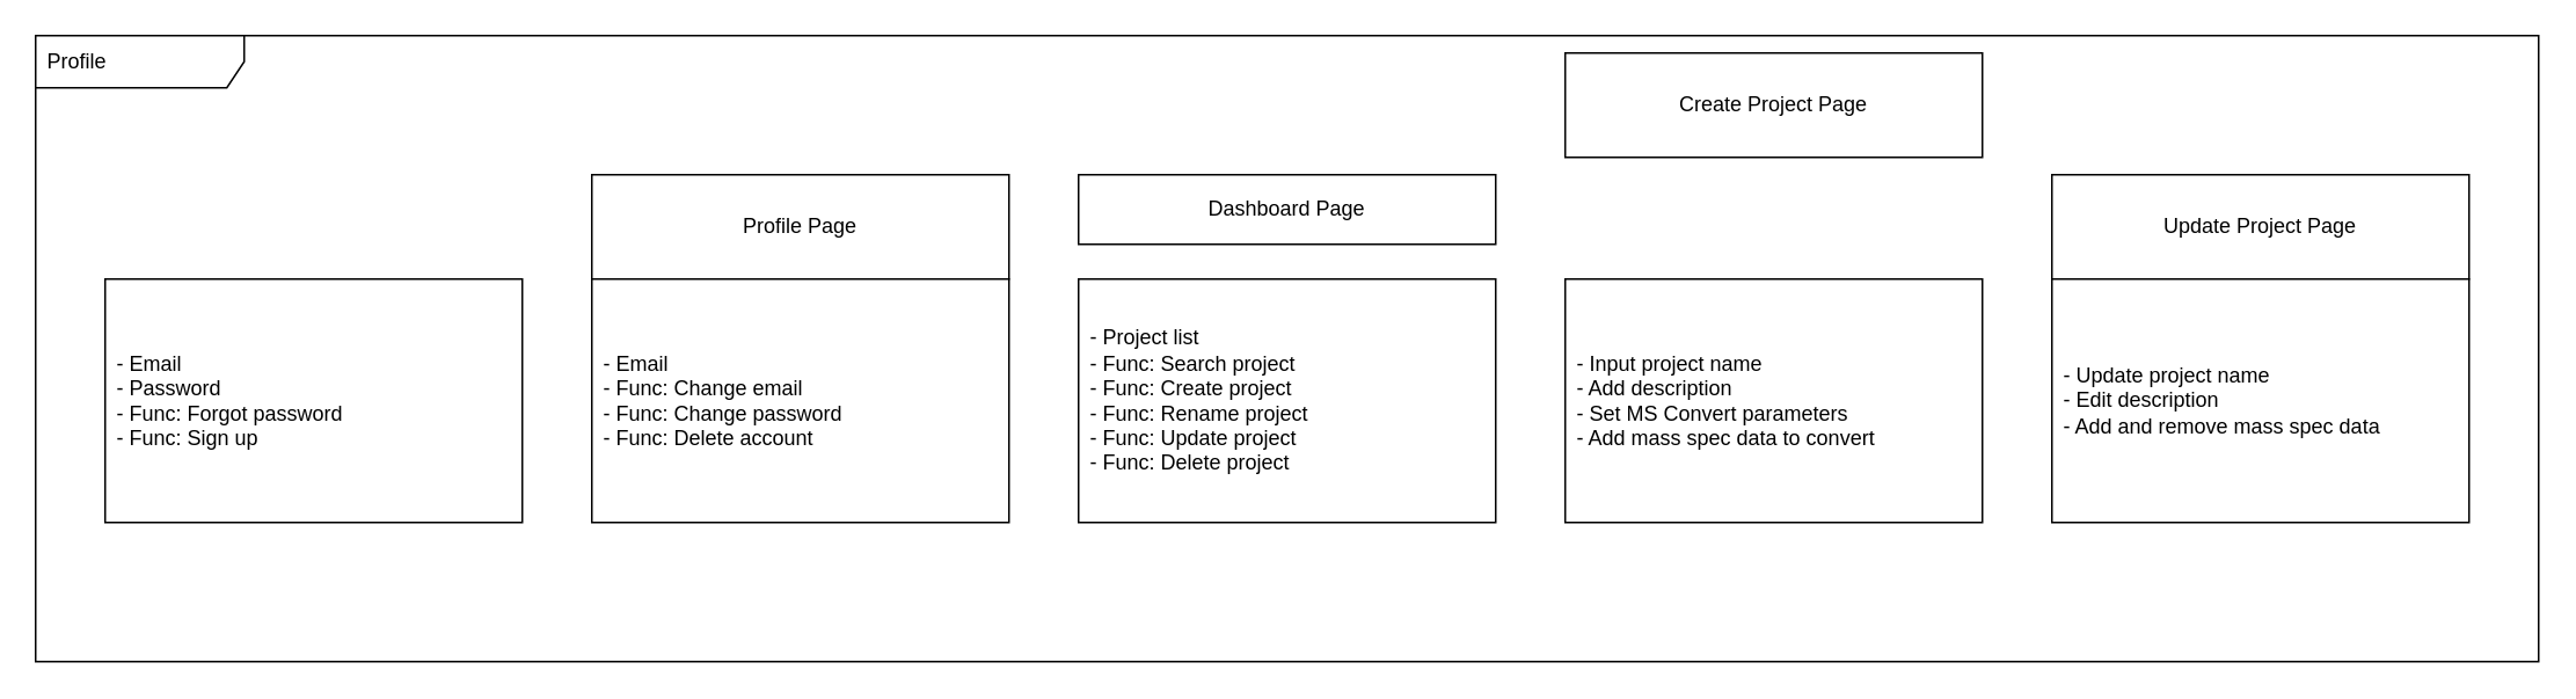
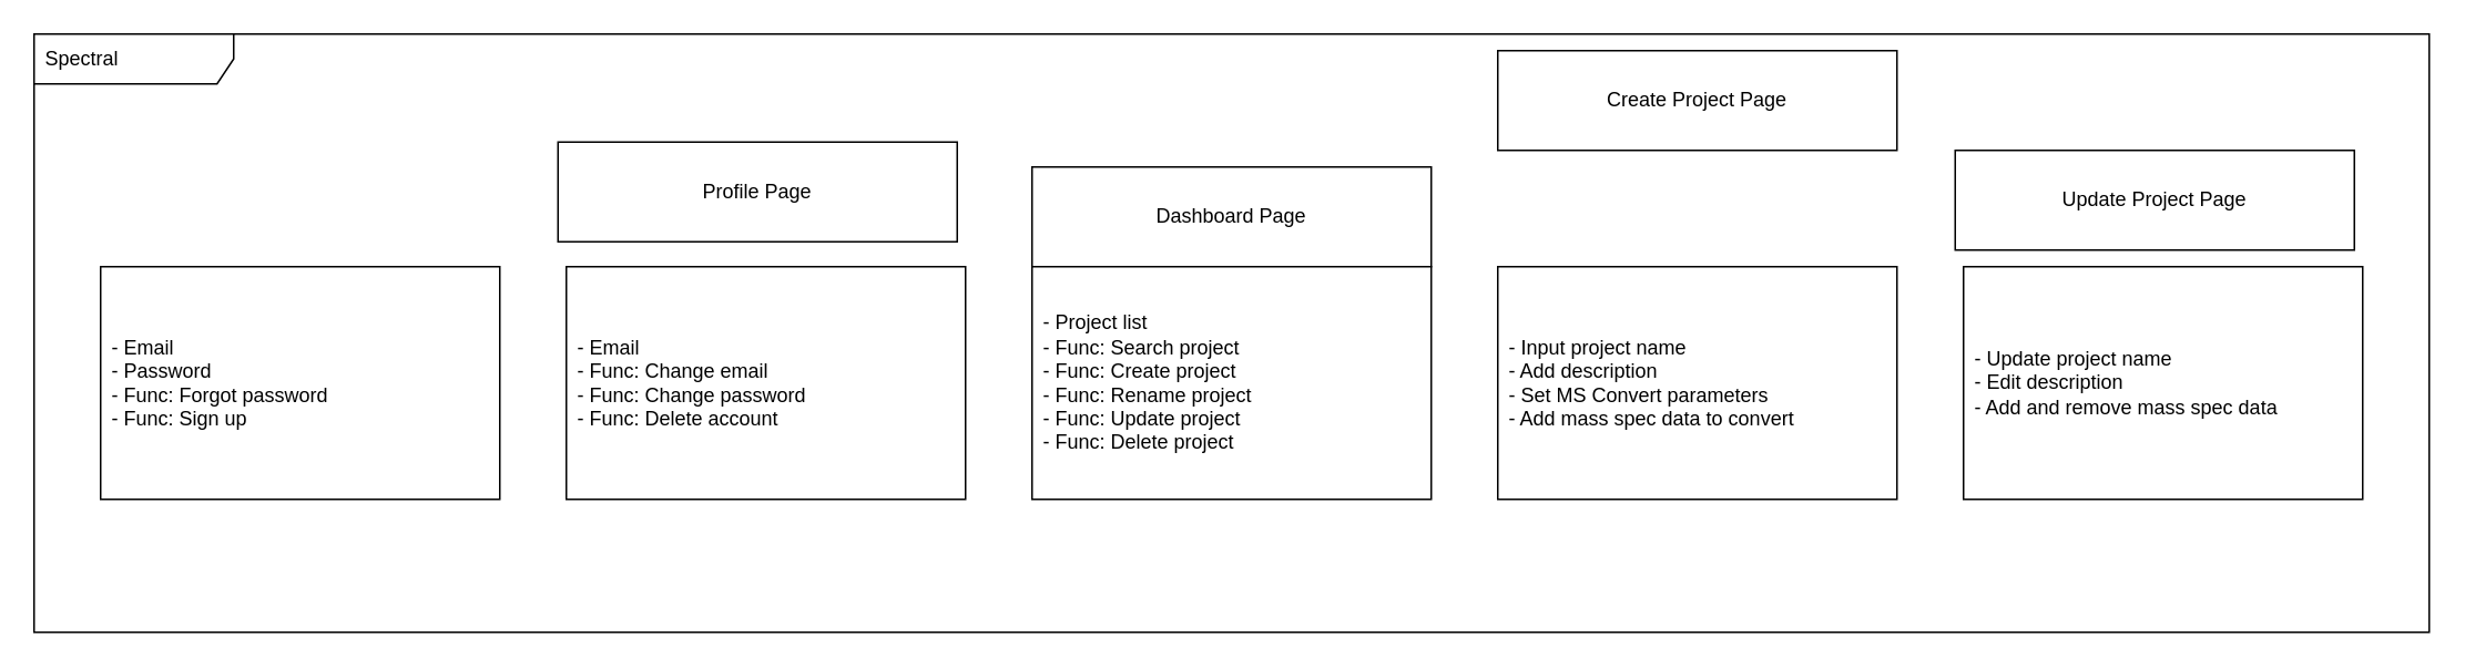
- <mxCell id="2" value="Profile" style="shape=umlFrame;whiteSpace=wrap;html=1;width=120;height=30;boundedLbl=1;verticalAlign=middle;align=left;spacingLeft=5;" vertex="1" parent="1"><mxGeometry x="20" y="20" width="1440" height="360" as="geometry" /></mxCell>
+ <mxCell id="2" value="Spectral" style="shape=umlFrame;whiteSpace=wrap;html=1;width=120;height=30;boundedLbl=1;verticalAlign=middle;align=left;spacingLeft=5;" vertex="1" parent="1"><mxGeometry x="20" y="20" width="1440" height="360" as="geometry" /></mxCell>
- <mxCell id="3" value="Dashboard Page" style="rounded=0;whiteSpace=wrap;html=1;" vertex="1" parent="1"><mxGeometry x="620" y="100" width="240" height="40" as="geometry" /></mxCell>
+ <mxCell id="3" value="Dashboard Page" style="rounded=0;whiteSpace=wrap;html=1;" vertex="1" parent="1"><mxGeometry x="620" y="100" width="240" height="60" as="geometry" /></mxCell>
- <mxCell id="6" value="Profile Page" style="rounded=0;whiteSpace=wrap;html=1;" vertex="1" parent="1"><mxGeometry x="340" y="100" width="240" height="60" as="geometry" /></mxCell>
+ <mxCell id="6" value="Profile Page" style="rounded=0;whiteSpace=wrap;html=1;" vertex="1" parent="1"><mxGeometry x="335" y="85" width="240" height="60" as="geometry" /></mxCell>
- <mxCell id="10" value="Update Project Page" style="rounded=0;whiteSpace=wrap;html=1;" vertex="1" parent="1"><mxGeometry x="1180" y="100" width="240" height="60" as="geometry" /></mxCell>
+ <mxCell id="10" value="Update Project Page" style="rounded=0;whiteSpace=wrap;html=1;" vertex="1" parent="1"><mxGeometry x="1175" y="90" width="240" height="60" as="geometry" /></mxCell>
